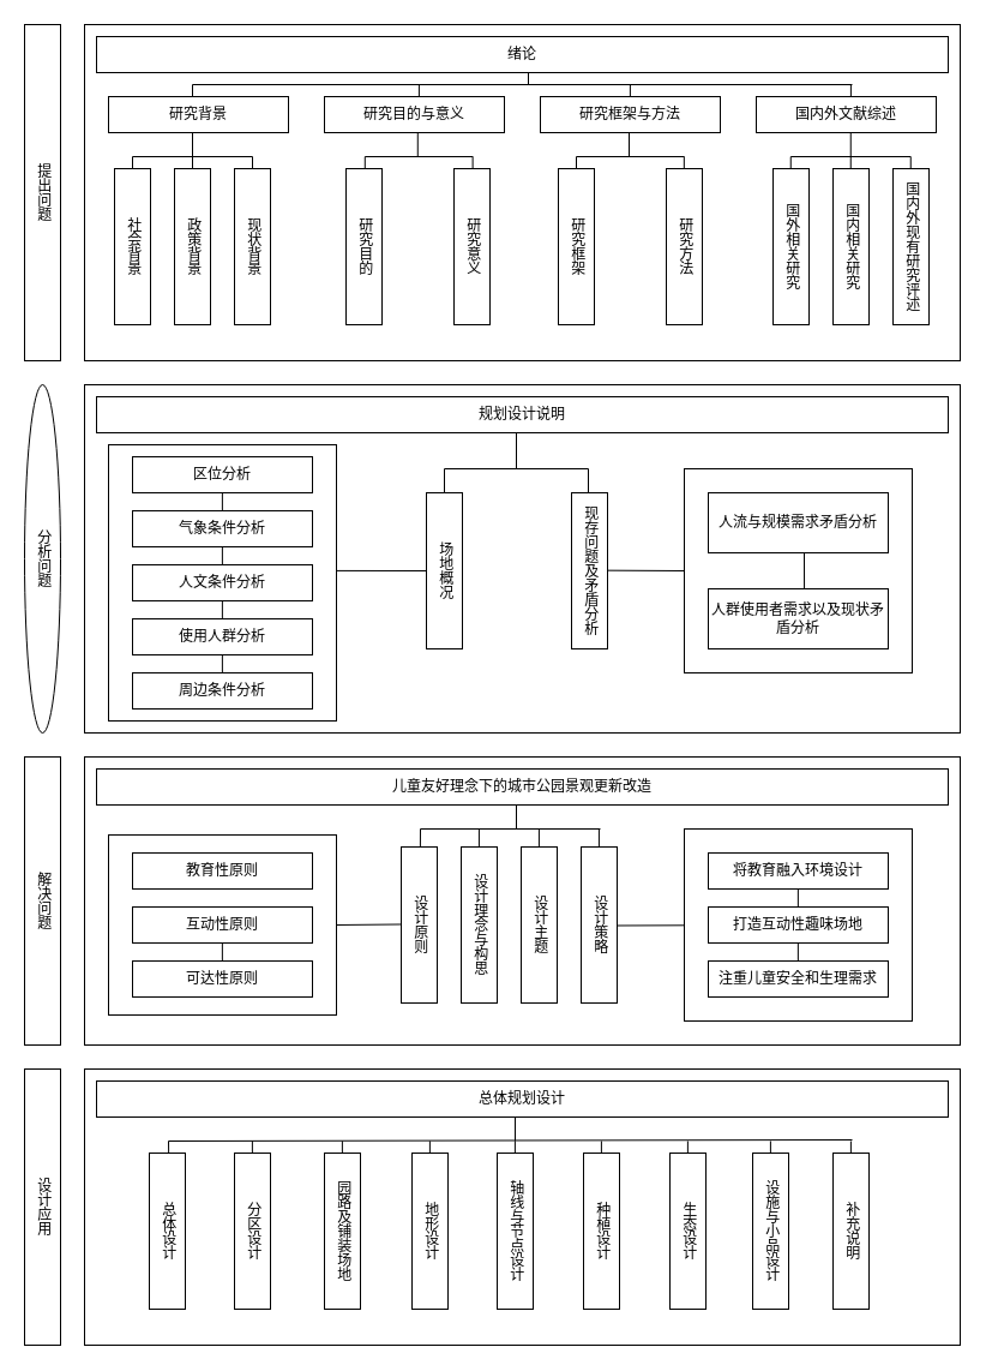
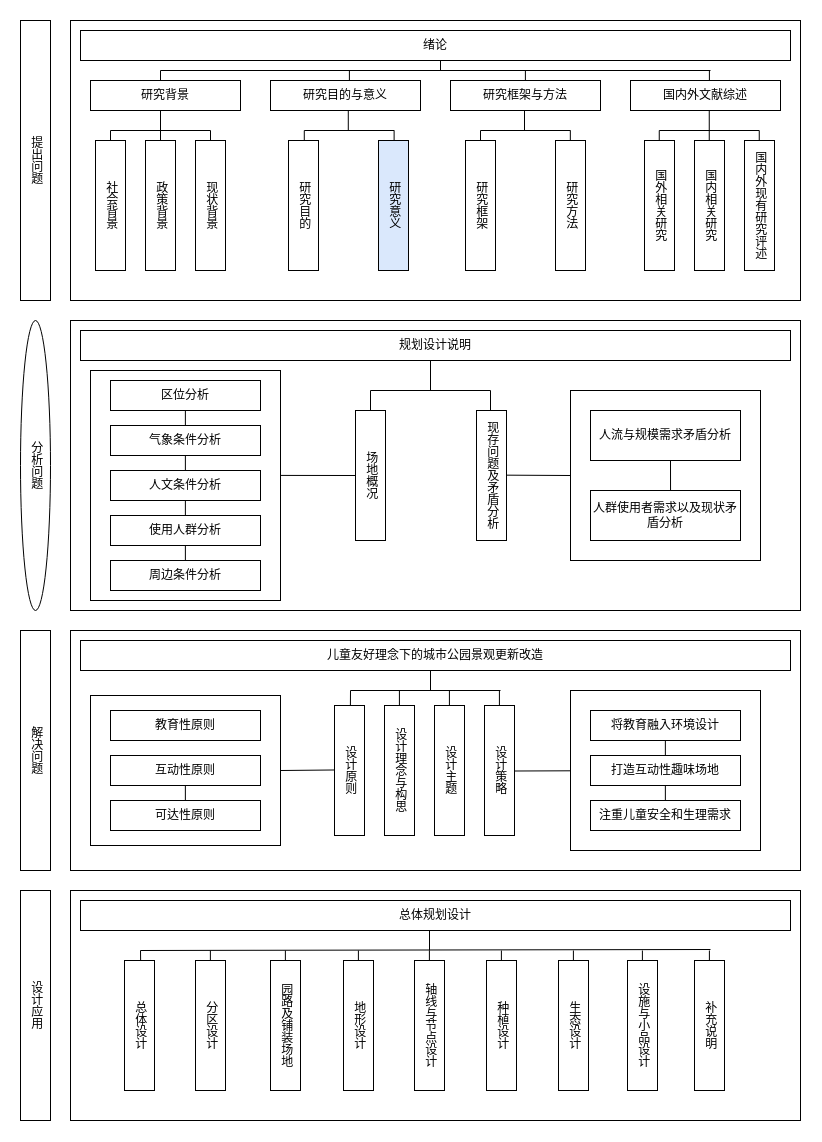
- <mxCell id="13" value="研究意义" style="rounded=0;whiteSpace=wrap;html=1;textDirection=vertical-rl;" parent="1" vertex="1"><mxGeometry x="378" y="140" width="30" height="130" as="geometry" /></mxCell>
+ <mxCell id="13" value="研究意义" style="rounded=0;whiteSpace=wrap;html=1;textDirection=vertical-rl;fillColor=#dae8fc;" parent="1" vertex="1"><mxGeometry x="378" y="140" width="30" height="130" as="geometry" /></mxCell>
